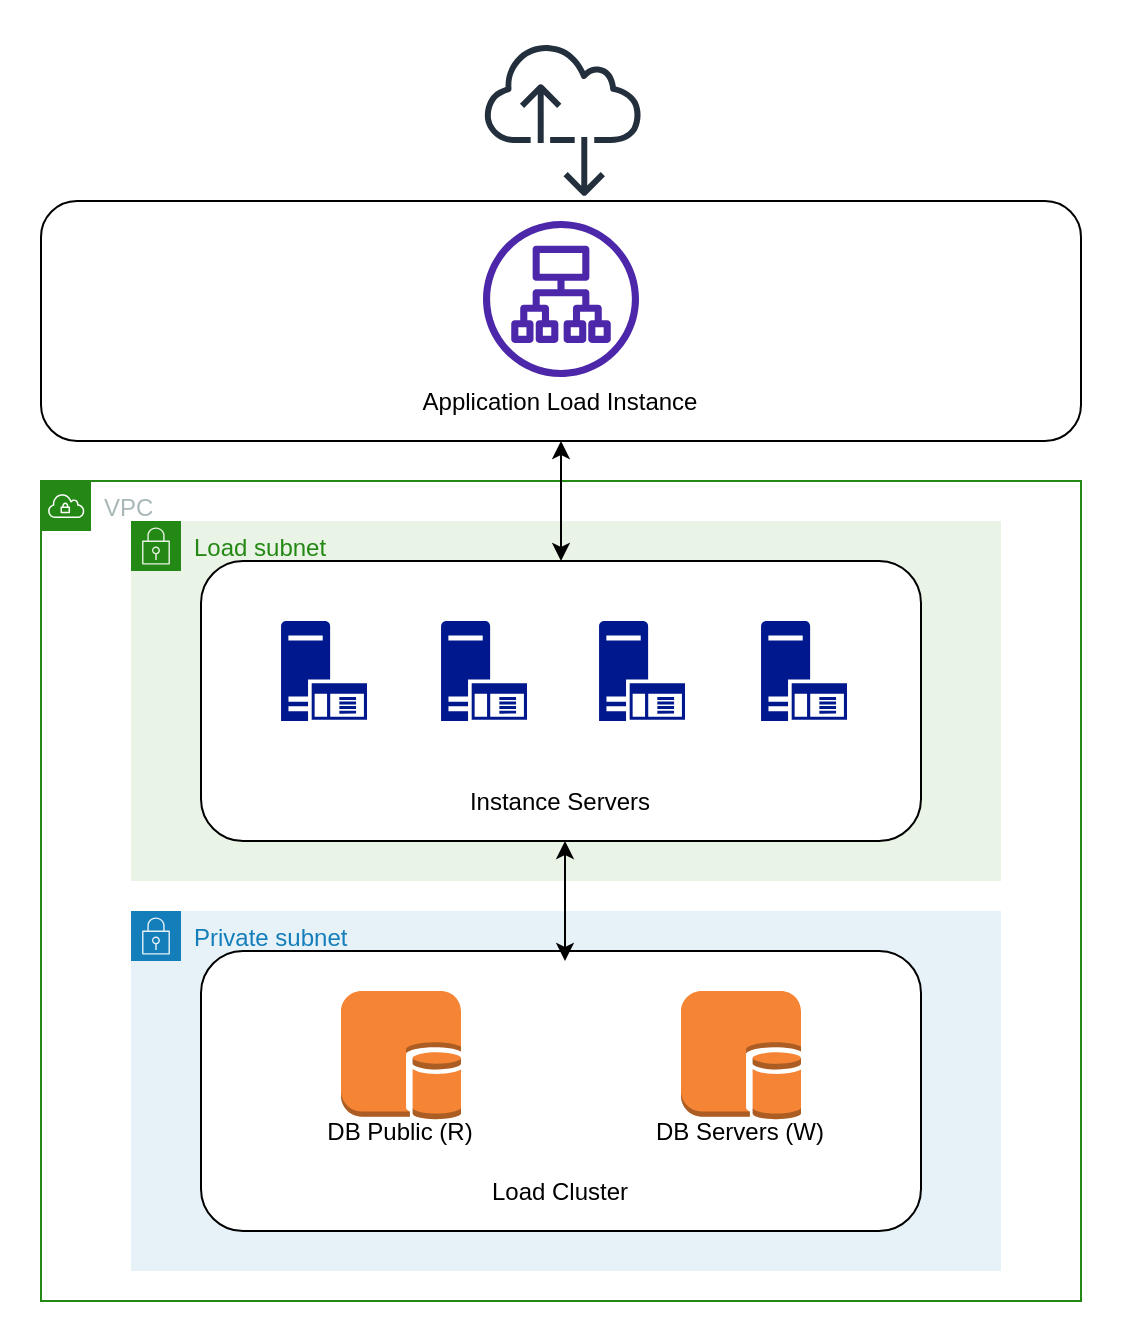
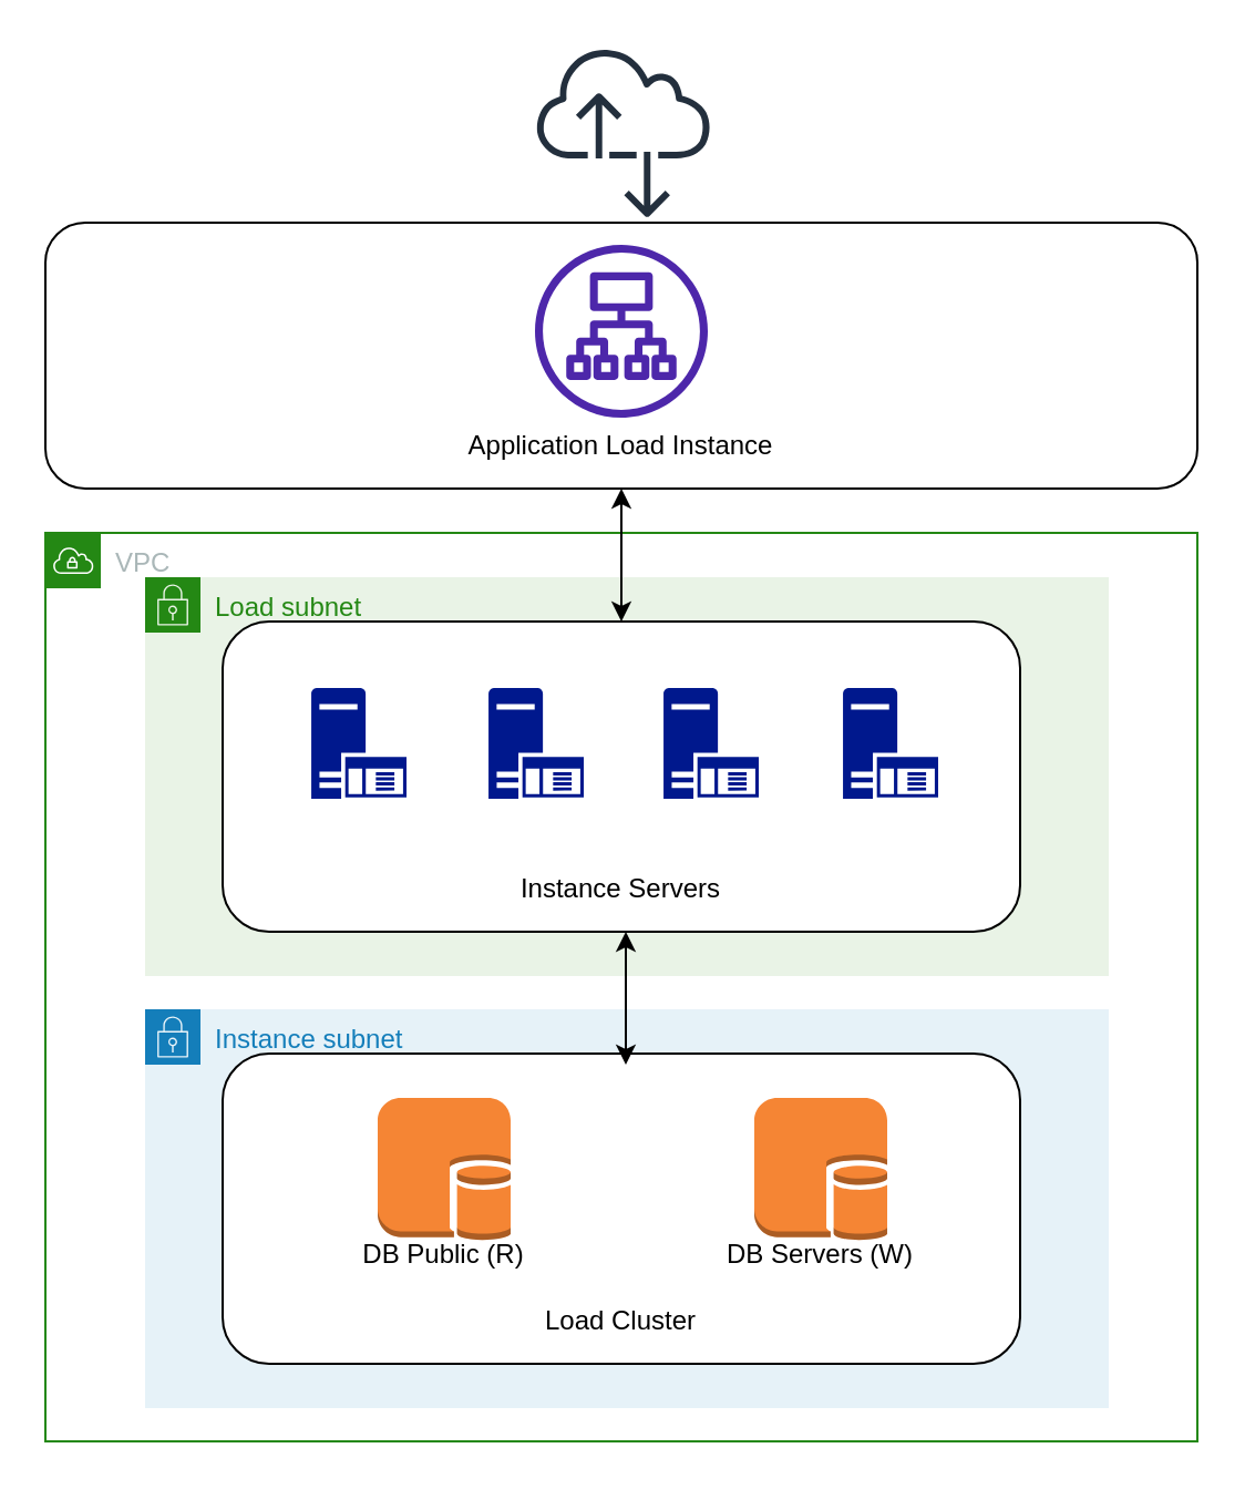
- <mxCell id="4" value="Private subnet" style="points=[[0,0],[0.25,0],[0.5,0],[0.75,0],[1,0],[1,0.25],[1,0.5],[1,0.75],[1,1],[0.75,1],[0.5,1],[0.25,1],[0,1],[0,0.75],[0,0.5],[0,0.25]];outlineConnect=0;gradientColor=none;html=1;whiteSpace=wrap;fontSize=12;fontStyle=0;container=0;pointerEvents=0;collapsible=0;recursiveResize=0;shape=mxgraph.aws4.group;grIcon=mxgraph.aws4.group_security_group;grStroke=0;strokeColor=#147EBA;fillColor=#E6F2F8;verticalAlign=top;align=left;spacingLeft=30;fontColor=#147EBA;dashed=0;" parent="3" vertex="1"><mxGeometry width="435" height="180" as="geometry" /></mxCell>
+ <mxCell id="4" value="Instance subnet" style="points=[[0,0],[0.25,0],[0.5,0],[0.75,0],[1,0],[1,0.25],[1,0.5],[1,0.75],[1,1],[0.75,1],[0.5,1],[0.25,1],[0,1],[0,0.75],[0,0.5],[0,0.25]];outlineConnect=0;gradientColor=none;html=1;whiteSpace=wrap;fontSize=12;fontStyle=0;container=0;pointerEvents=0;collapsible=0;recursiveResize=0;shape=mxgraph.aws4.group;grIcon=mxgraph.aws4.group_security_group;grStroke=0;strokeColor=#147EBA;fillColor=#E6F2F8;verticalAlign=top;align=left;spacingLeft=30;fontColor=#147EBA;dashed=0;" parent="3" vertex="1"><mxGeometry width="435" height="180" as="geometry" /></mxCell>
